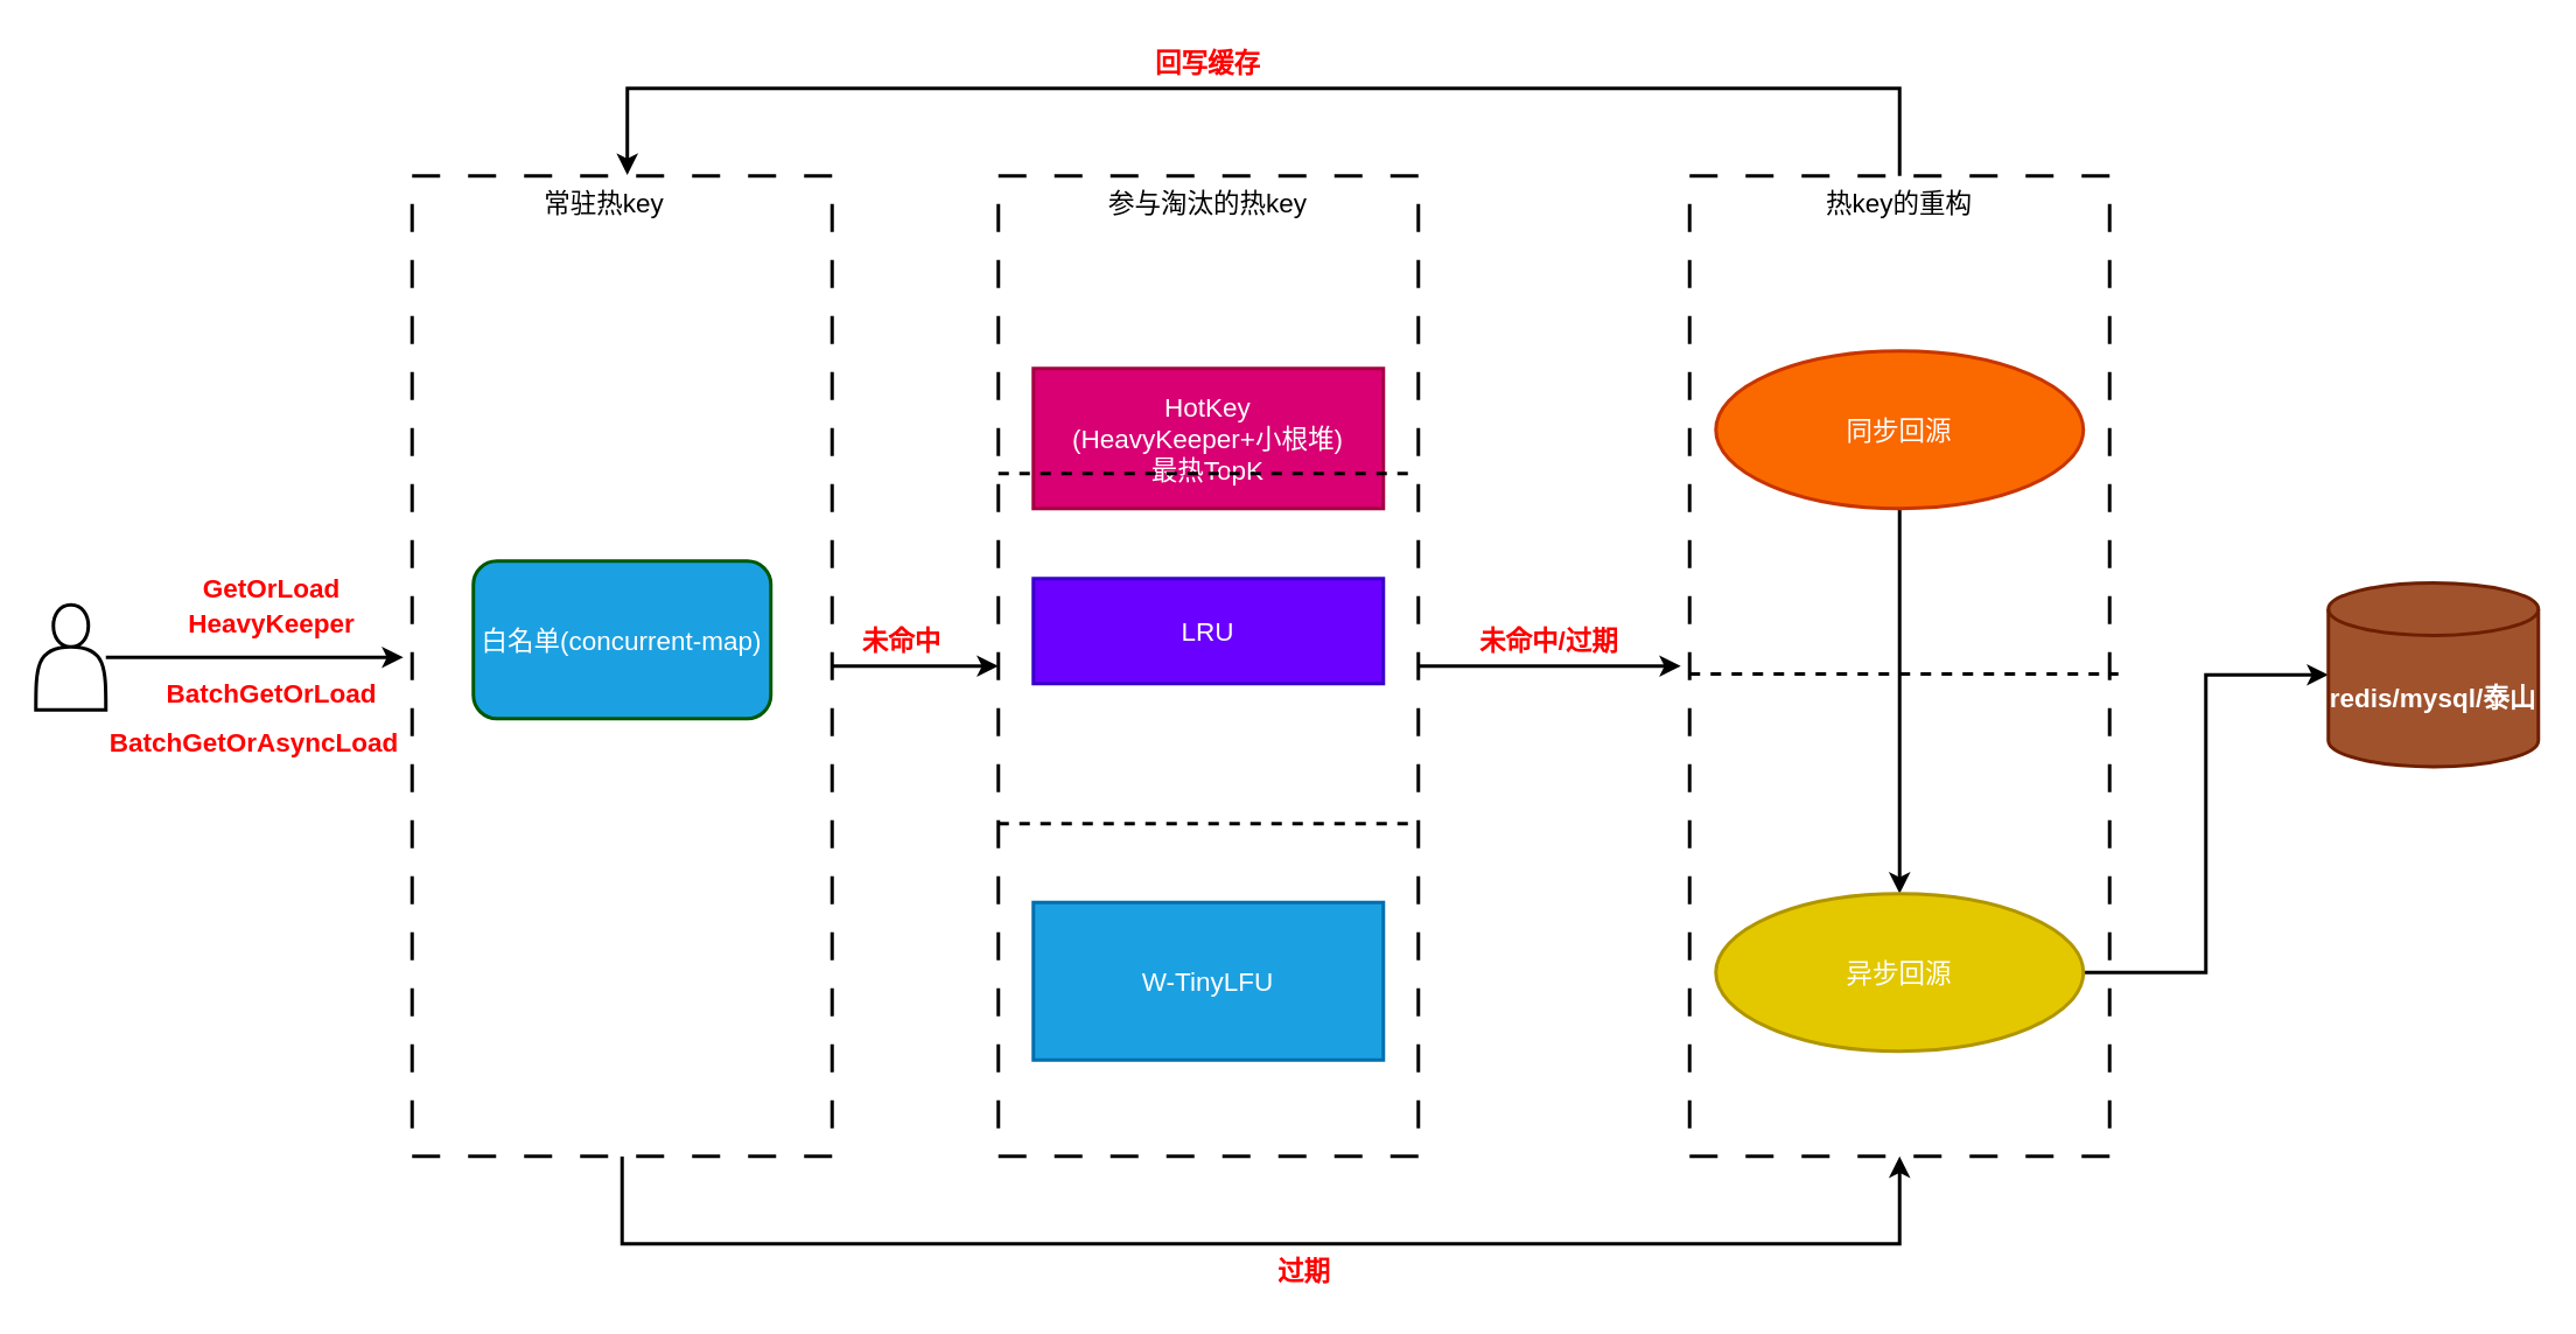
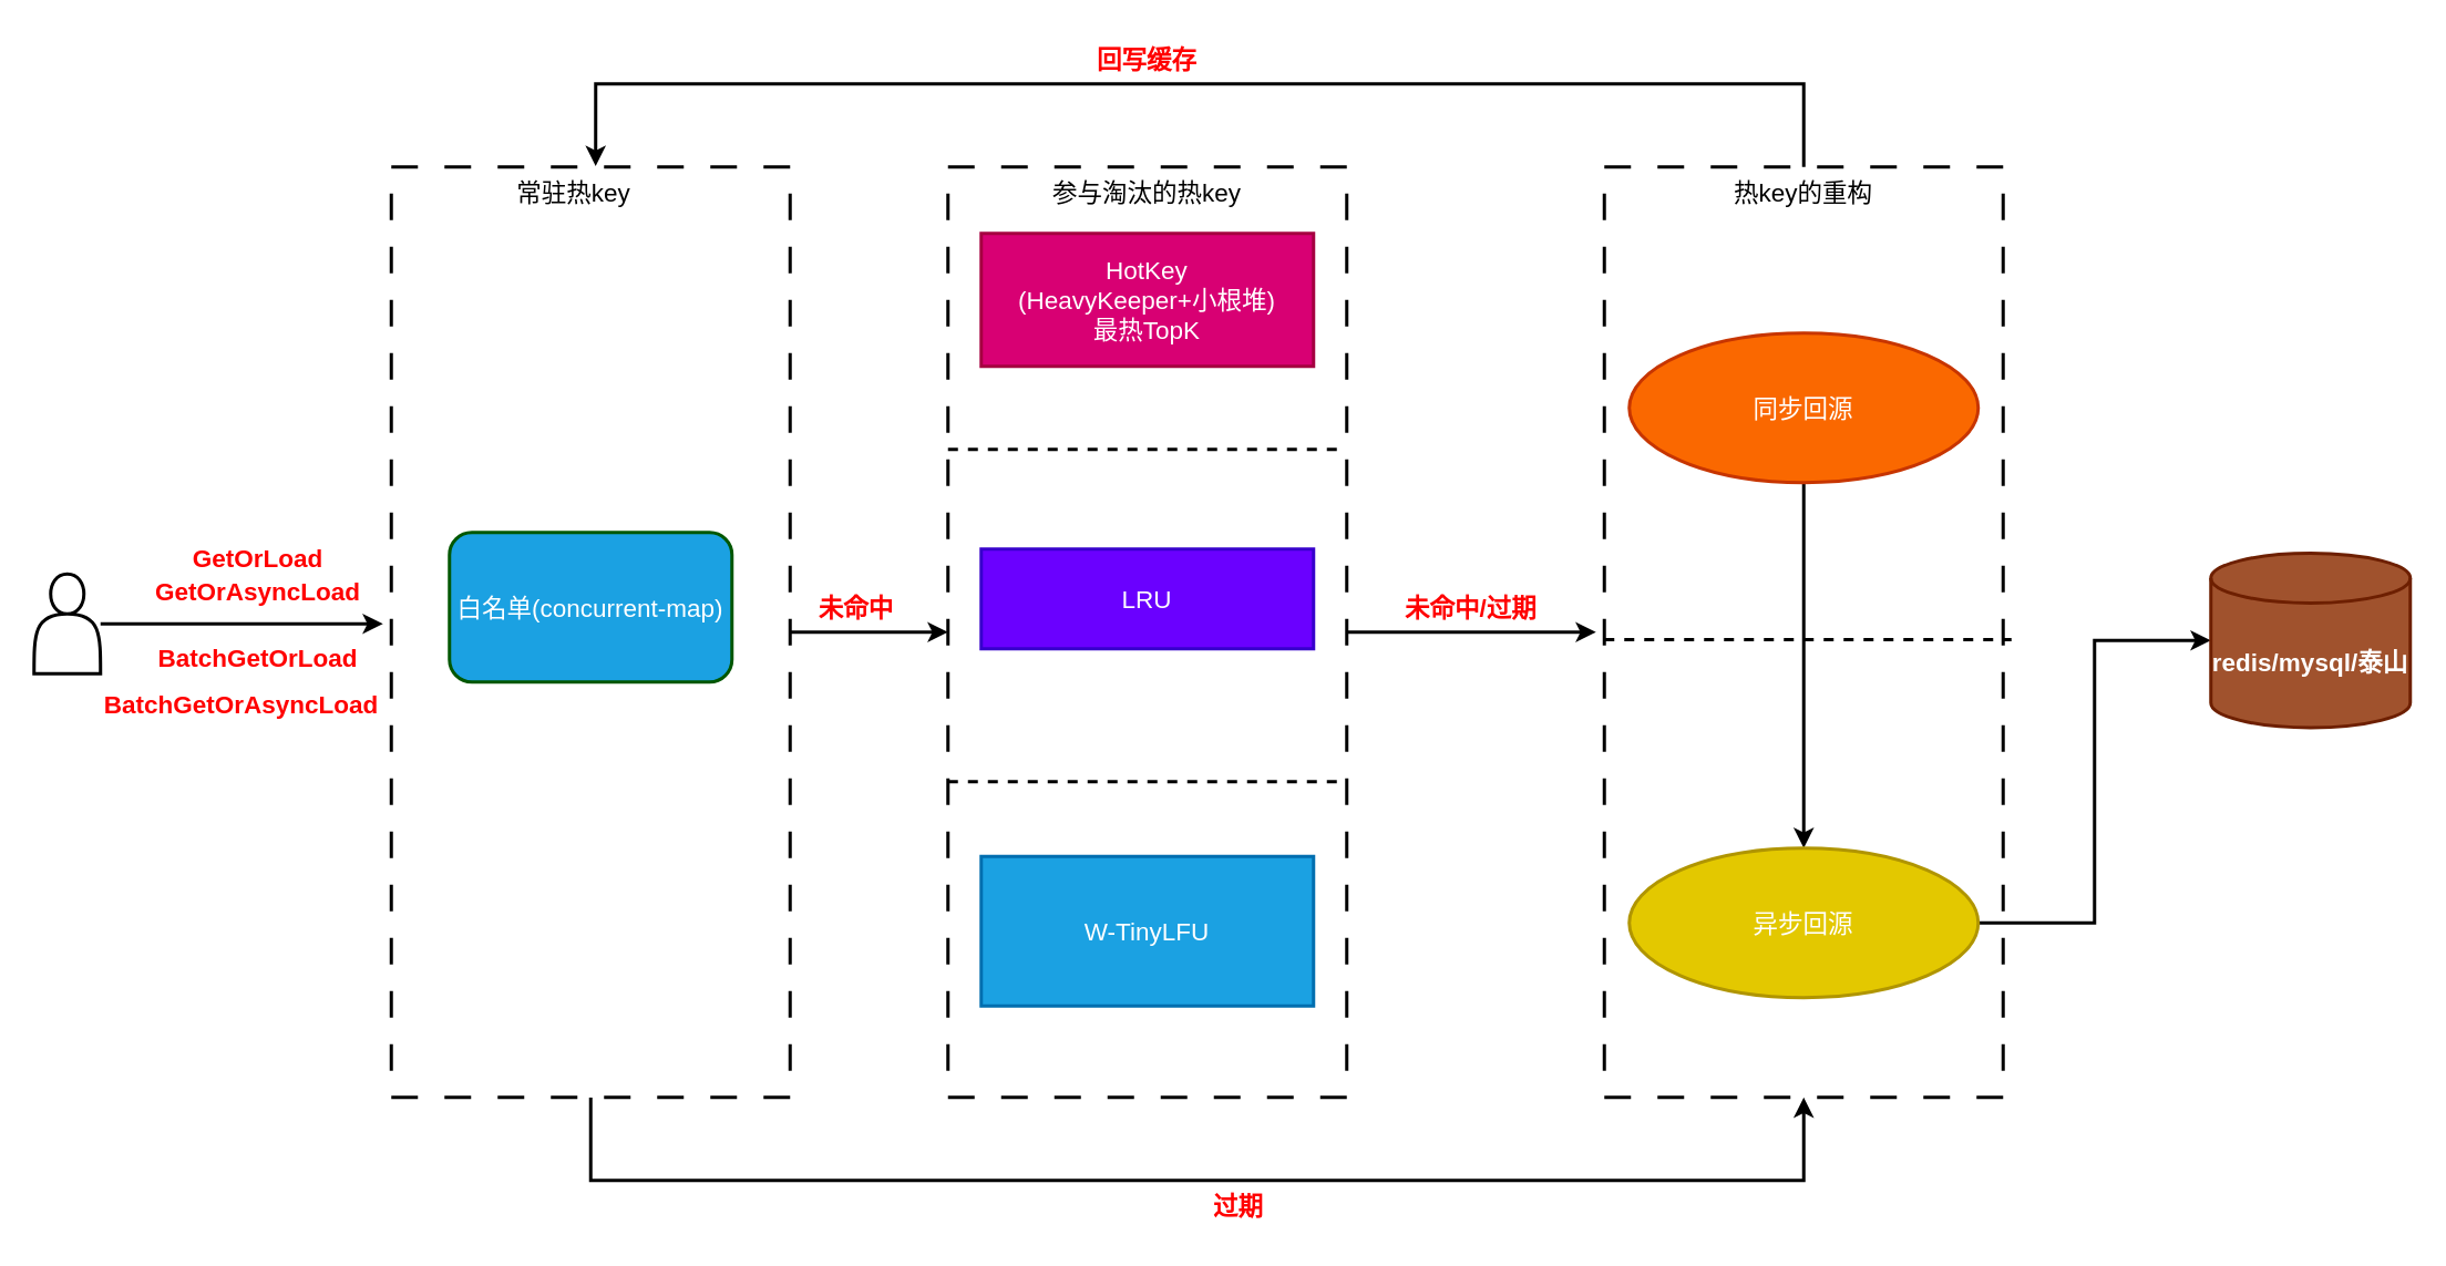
- <mxCell id="9" value="&lt;font style=&quot;font-size: 15px;&quot;&gt;HotKey&lt;br&gt;(HeavyKeeper+小根堆)&lt;br&gt;最热TopK&lt;br&gt;&lt;/font&gt;" style="rounded=0;whiteSpace=wrap;html=1;fillColor=#d80073;fontColor=#ffffff;strokeColor=#A50040;strokeWidth=2;" vertex="1" parent="1"><mxGeometry x="590" y="210" width="200" height="80" as="geometry" /></mxCell>
+ <mxCell id="9" value="&lt;font style=&quot;font-size: 15px;&quot;&gt;HotKey&lt;br&gt;(HeavyKeeper+小根堆)&lt;br&gt;最热TopK&lt;br&gt;&lt;/font&gt;" style="rounded=0;whiteSpace=wrap;html=1;fillColor=#d80073;fontColor=#ffffff;strokeColor=#A50040;strokeWidth=2;" vertex="1" parent="1"><mxGeometry x="590" y="140" width="200" height="80" as="geometry" /></mxCell>
- <mxCell id="32" value="&lt;span style=&quot;font-size: 15px;&quot;&gt;&lt;font color=&quot;#ff0000&quot;&gt;&lt;b&gt;HeavyKeeper&lt;/b&gt;&lt;/font&gt;&lt;/span&gt;" style="text;strokeColor=none;align=center;fillColor=none;html=1;verticalAlign=middle;whiteSpace=wrap;rounded=0;" vertex="1" parent="1"><mxGeometry x="110" y="340" width="90" height="30" as="geometry" /></mxCell>
+ <mxCell id="32" value="&lt;span style=&quot;font-size: 15px;&quot;&gt;&lt;font color=&quot;#ff0000&quot;&gt;&lt;b&gt;GetOrAsyncLoad&lt;/b&gt;&lt;/font&gt;&lt;/span&gt;" style="text;strokeColor=none;align=center;fillColor=none;html=1;verticalAlign=middle;whiteSpace=wrap;rounded=0;" vertex="1" parent="1"><mxGeometry x="110" y="340" width="90" height="30" as="geometry" /></mxCell>
